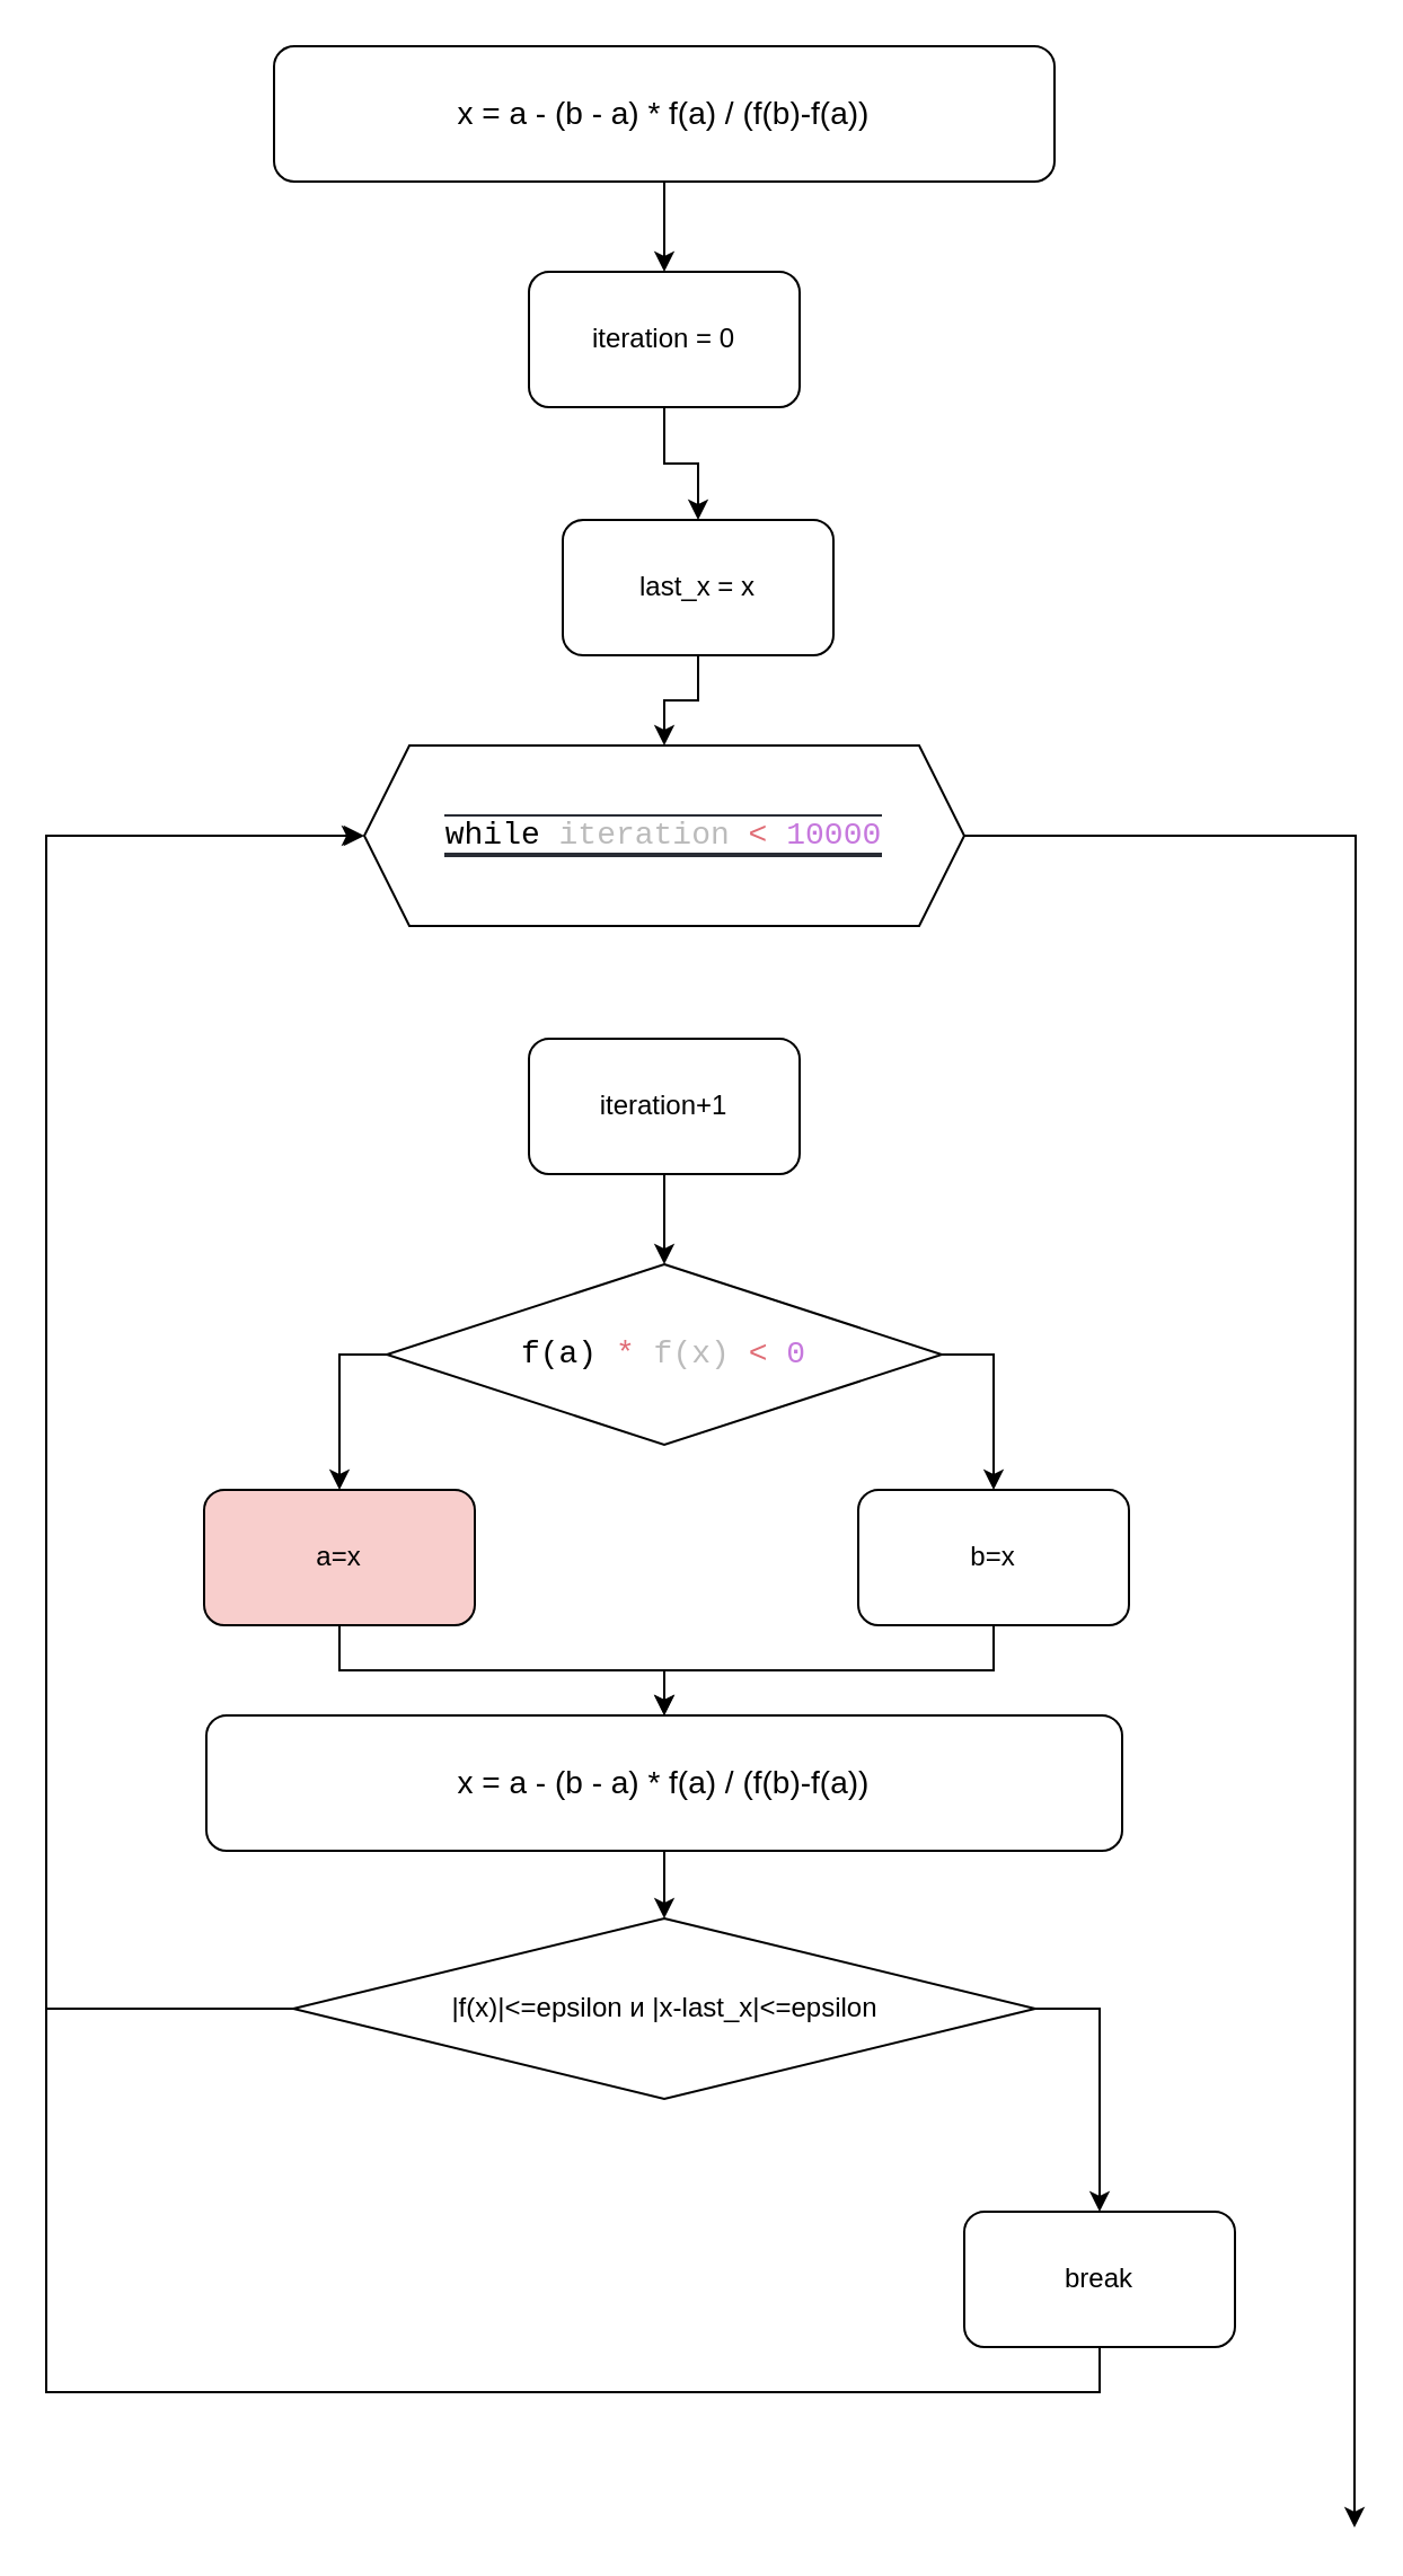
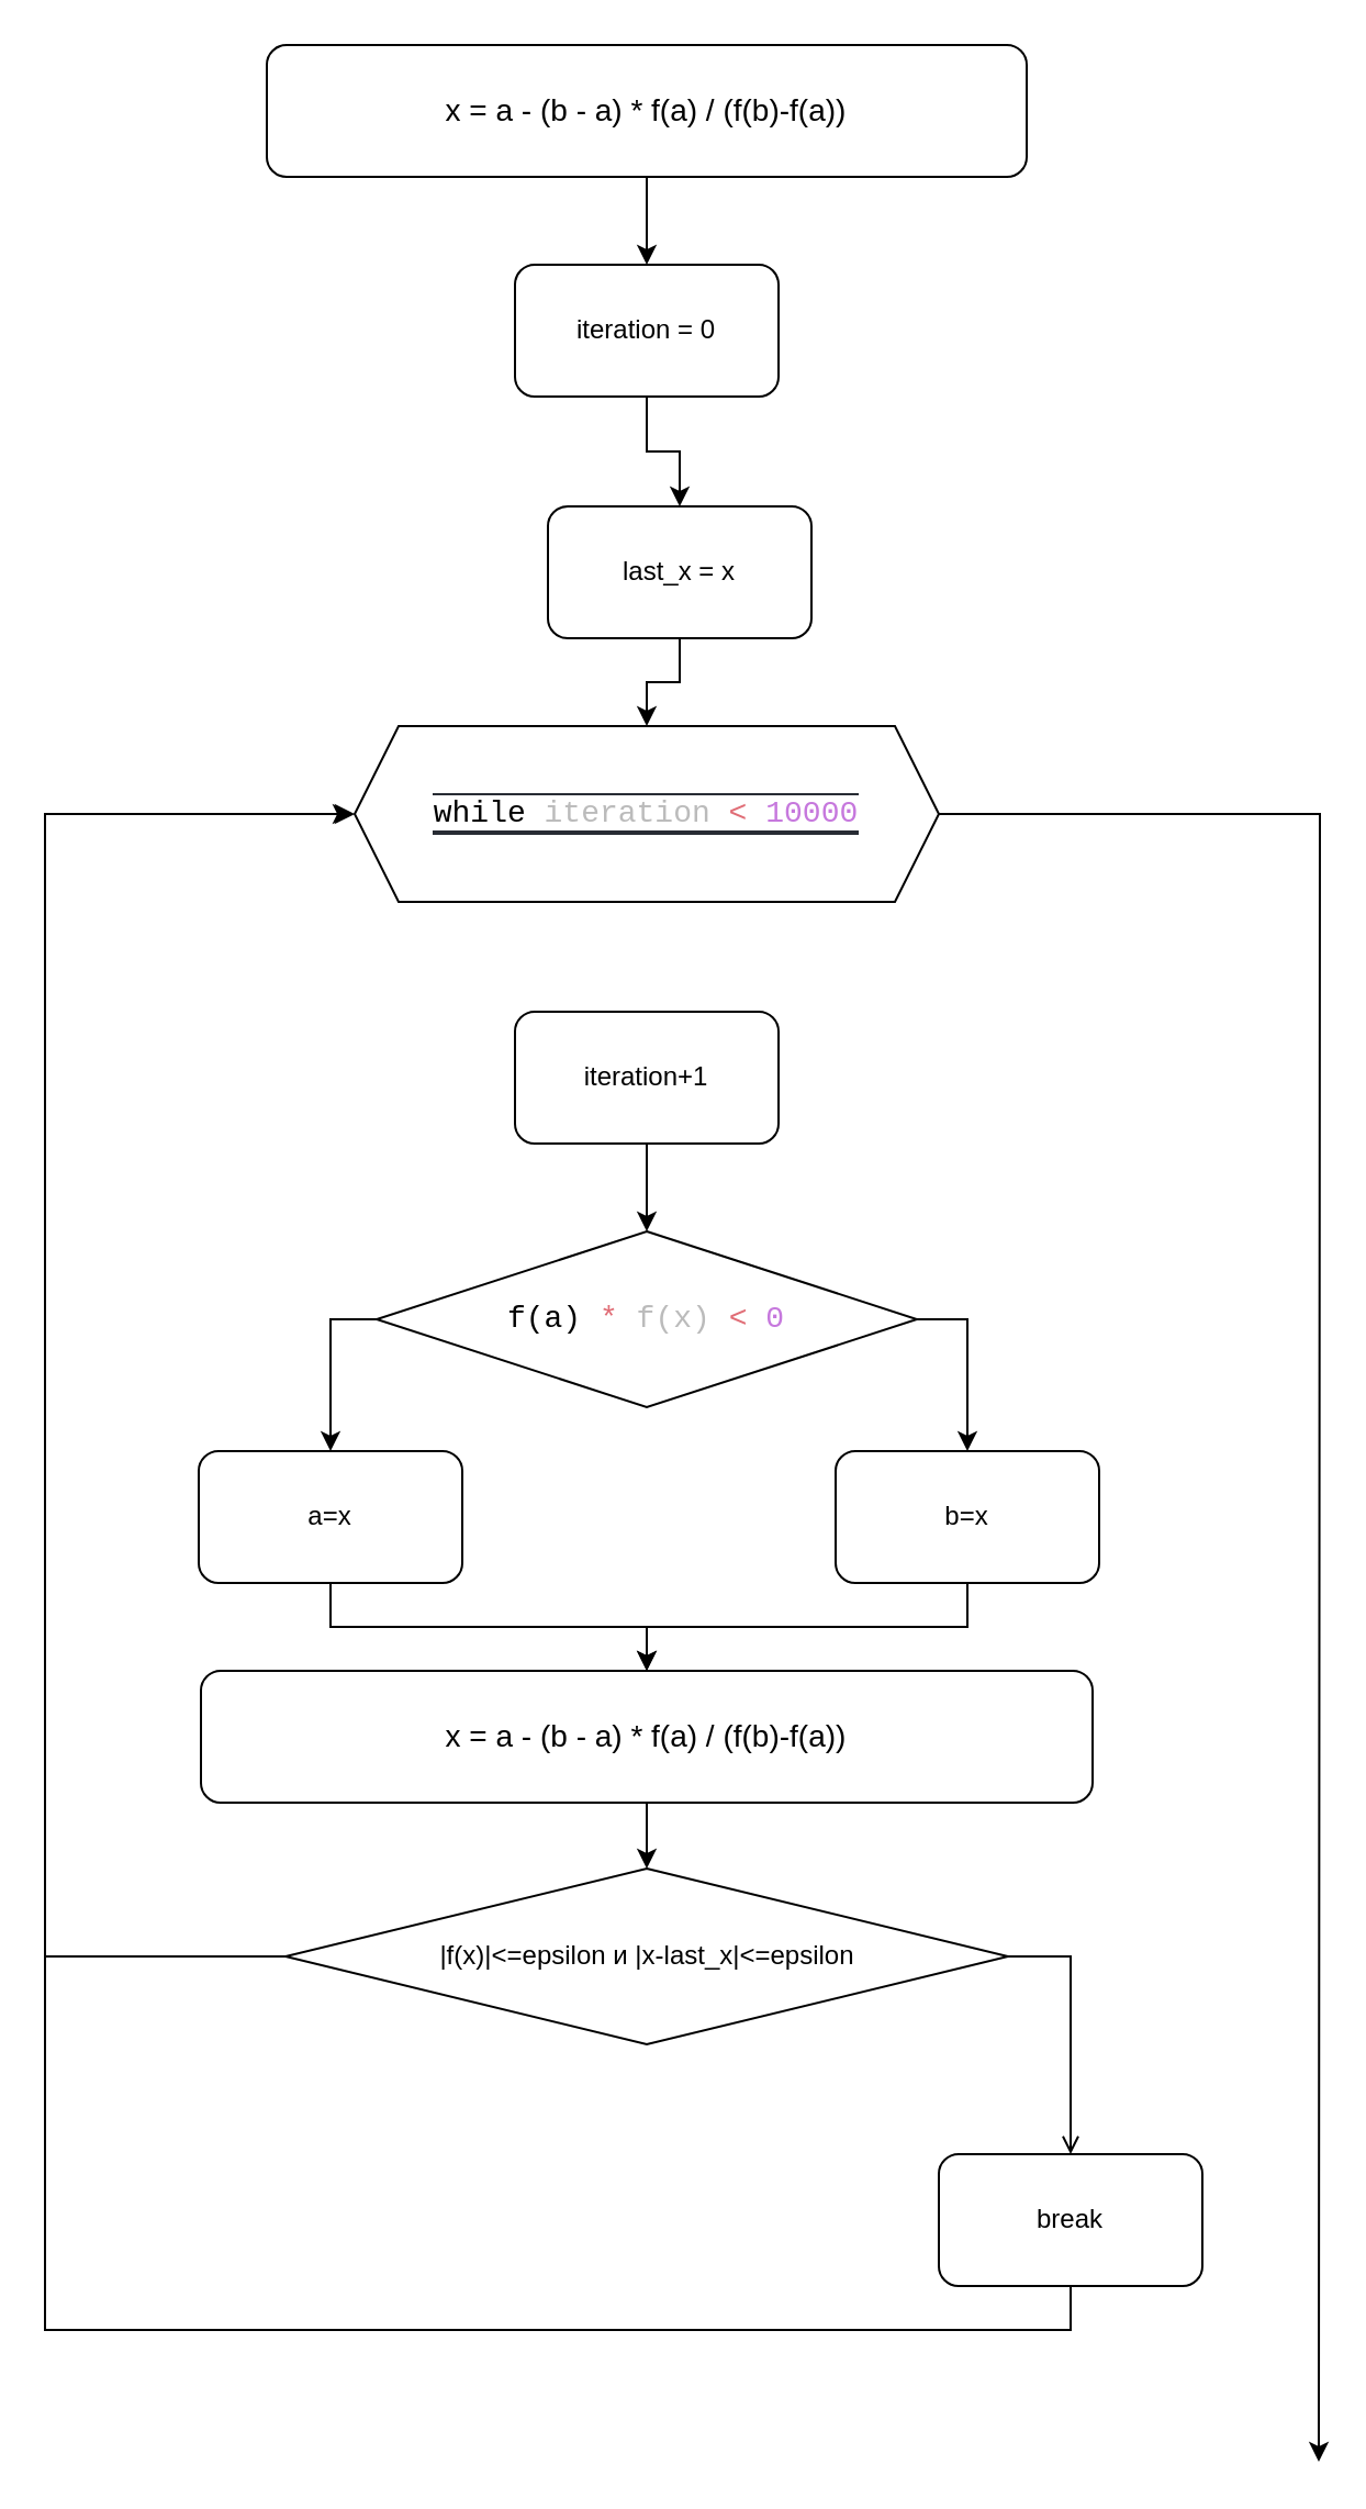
- <mxCell id="12" value="a=x" style="rounded=1;whiteSpace=wrap;html=1;fillColor=#f8cecc;" vertex="1" parent="1"><mxGeometry x="90" y="660" width="120" height="60" as="geometry" /></mxCell>
+ <mxCell id="12" value="a=x" style="rounded=1;whiteSpace=wrap;html=1;" vertex="1" parent="1"><mxGeometry x="90" y="660" width="120" height="60" as="geometry" /></mxCell>
- <mxCell id="15" style="edgeStyle=orthogonalEdgeStyle;rounded=0;orthogonalLoop=1;jettySize=auto;html=1;exitX=1;exitY=0.5;exitDx=0;exitDy=0;" edge="1" parent="1" source="17" target="25"><mxGeometry relative="1" as="geometry" /></mxCell>
+ <mxCell id="15" style="edgeStyle=orthogonalEdgeStyle;rounded=0;orthogonalLoop=1;jettySize=auto;html=1;exitX=1;exitY=0.5;exitDx=0;exitDy=0;endArrow=open;" edge="1" parent="1" source="17" target="25"><mxGeometry relative="1" as="geometry" /></mxCell>
